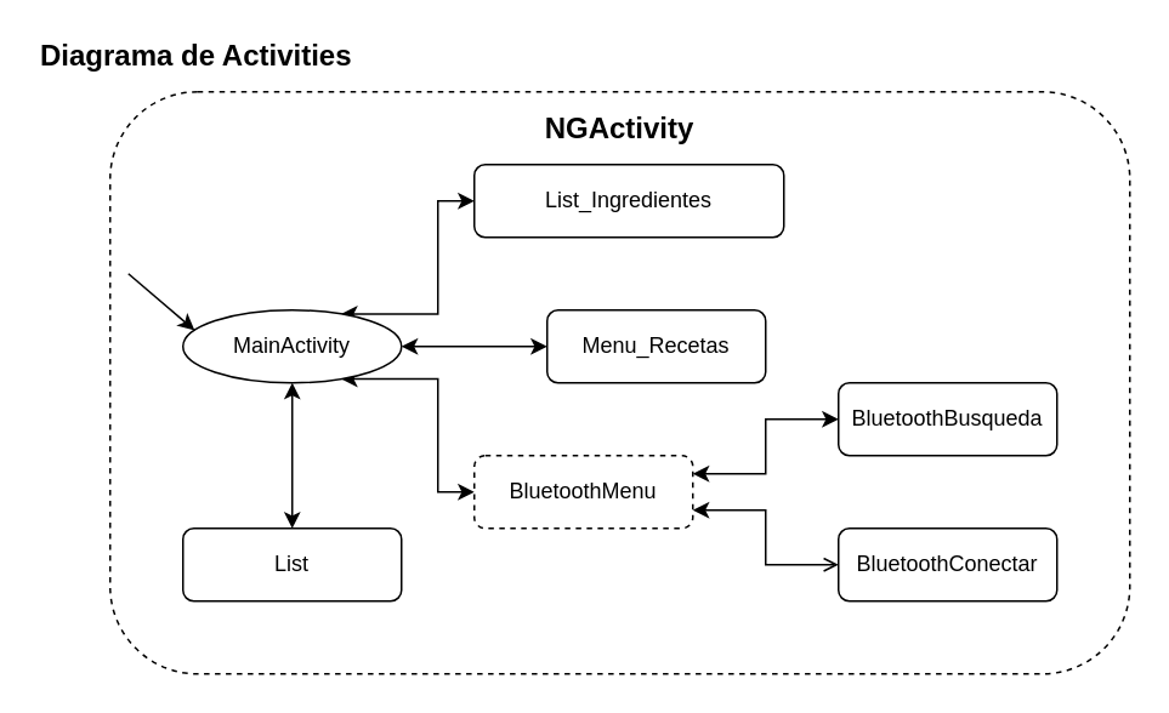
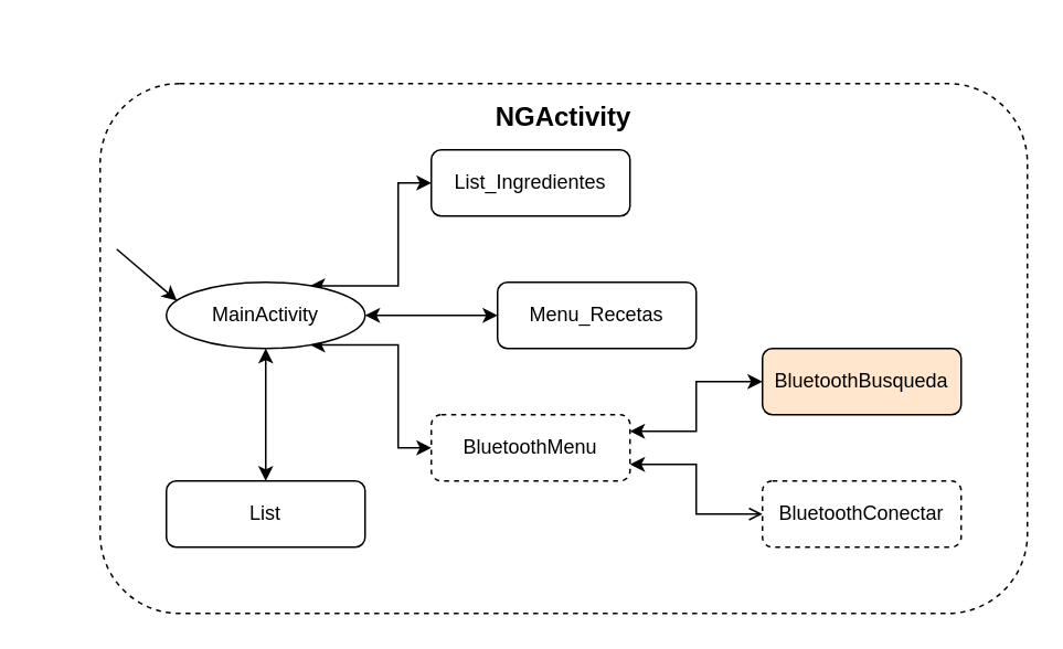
- <mxCell id="17" value="Diagrama de Activities" style="text;html=1;strokeColor=none;fillColor=none;align=left;verticalAlign=middle;whiteSpace=wrap;rounded=0;dashed=1;fontSize=16;fontStyle=1" vertex="1" parent="1"><mxGeometry x="20" y="20" width="200" height="20" as="geometry" /></mxCell>
- <mxCell id="13" value="List_Ingredientes" style="rounded=1;whiteSpace=wrap;html=1;fillColor=#ffffff;" vertex="1" parent="1"><mxGeometry x="260" y="90" width="170" height="40" as="geometry" /></mxCell>
+ <mxCell id="13" value="List_Ingredientes" style="rounded=1;whiteSpace=wrap;html=1;fillColor=#ffffff;" vertex="1" parent="1"><mxGeometry x="260" y="90" width="120" height="40" as="geometry" /></mxCell>
- <mxCell id="10" value="BluetoothBusqueda" style="rounded=1;whiteSpace=wrap;html=1;fillColor=#ffffff;" vertex="1" parent="1"><mxGeometry x="460" y="210" width="120" height="40" as="geometry" /></mxCell>
+ <mxCell id="10" value="BluetoothBusqueda" style="rounded=1;whiteSpace=wrap;html=1;fillColor=#ffe6cc;" vertex="1" parent="1"><mxGeometry x="460" y="210" width="120" height="40" as="geometry" /></mxCell>
- <mxCell id="11" value="BluetoothConectar" style="rounded=1;whiteSpace=wrap;html=1;fillColor=#ffffff;" vertex="1" parent="1"><mxGeometry x="460" y="290" width="120" height="40" as="geometry" /></mxCell>
+ <mxCell id="11" value="BluetoothConectar" style="rounded=1;whiteSpace=wrap;html=1;fillColor=#ffffff;dashed=1;" vertex="1" parent="1"><mxGeometry x="460" y="290" width="120" height="40" as="geometry" /></mxCell>
